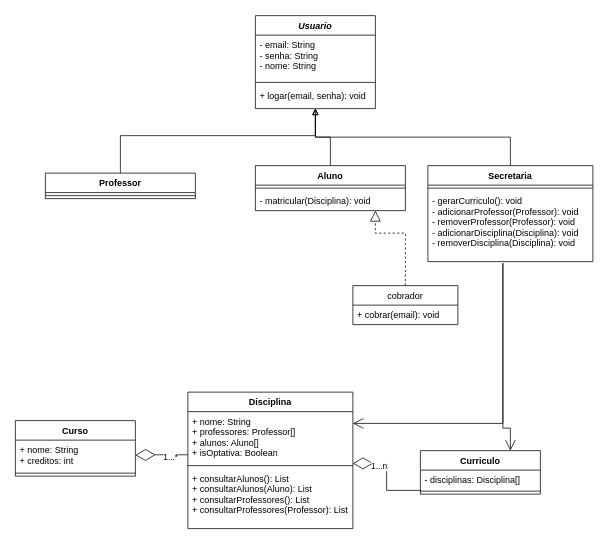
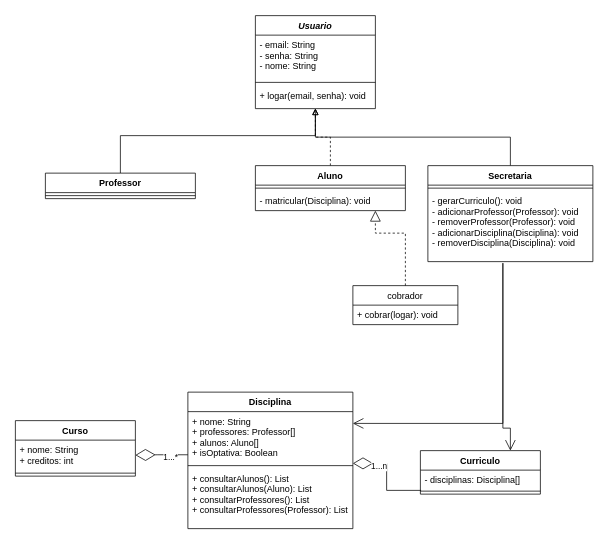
- <mxCell id="12" style="edgeStyle=elbowEdgeStyle;rounded=0;orthogonalLoop=1;jettySize=auto;html=1;entryX=0.5;entryY=1;entryDx=0;entryDy=0;strokeColor=default;startArrow=none;startFill=0;endArrow=block;endFill=0;elbow=vertical;startSize=10;" edge="1" parent="1" source="13" target="23"><mxGeometry relative="1" as="geometry" /></mxCell>
+ <mxCell id="12" style="edgeStyle=elbowEdgeStyle;rounded=0;orthogonalLoop=1;jettySize=auto;html=1;entryX=0.5;entryY=1;entryDx=0;entryDy=0;strokeColor=default;startArrow=none;startFill=0;endArrow=block;endFill=0;elbow=vertical;startSize=10;dashed=1;" edge="1" parent="1" source="13" target="23"><mxGeometry relative="1" as="geometry" /></mxCell>
- <mxCell id="30" value="+ cobrar(email): void" style="text;strokeColor=none;fillColor=none;align=left;verticalAlign=top;spacingLeft=4;spacingRight=4;overflow=hidden;rotatable=0;points=[[0,0.5],[1,0.5]];portConstraint=eastwest;" vertex="1" parent="29"><mxGeometry y="26" width="140" height="26" as="geometry" /></mxCell>
+ <mxCell id="30" value="+ cobrar(logar): void" style="text;strokeColor=none;fillColor=none;align=left;verticalAlign=top;spacingLeft=4;spacingRight=4;overflow=hidden;rotatable=0;points=[[0,0.5],[1,0.5]];portConstraint=eastwest;" vertex="1" parent="29"><mxGeometry y="26" width="140" height="26" as="geometry" /></mxCell>
